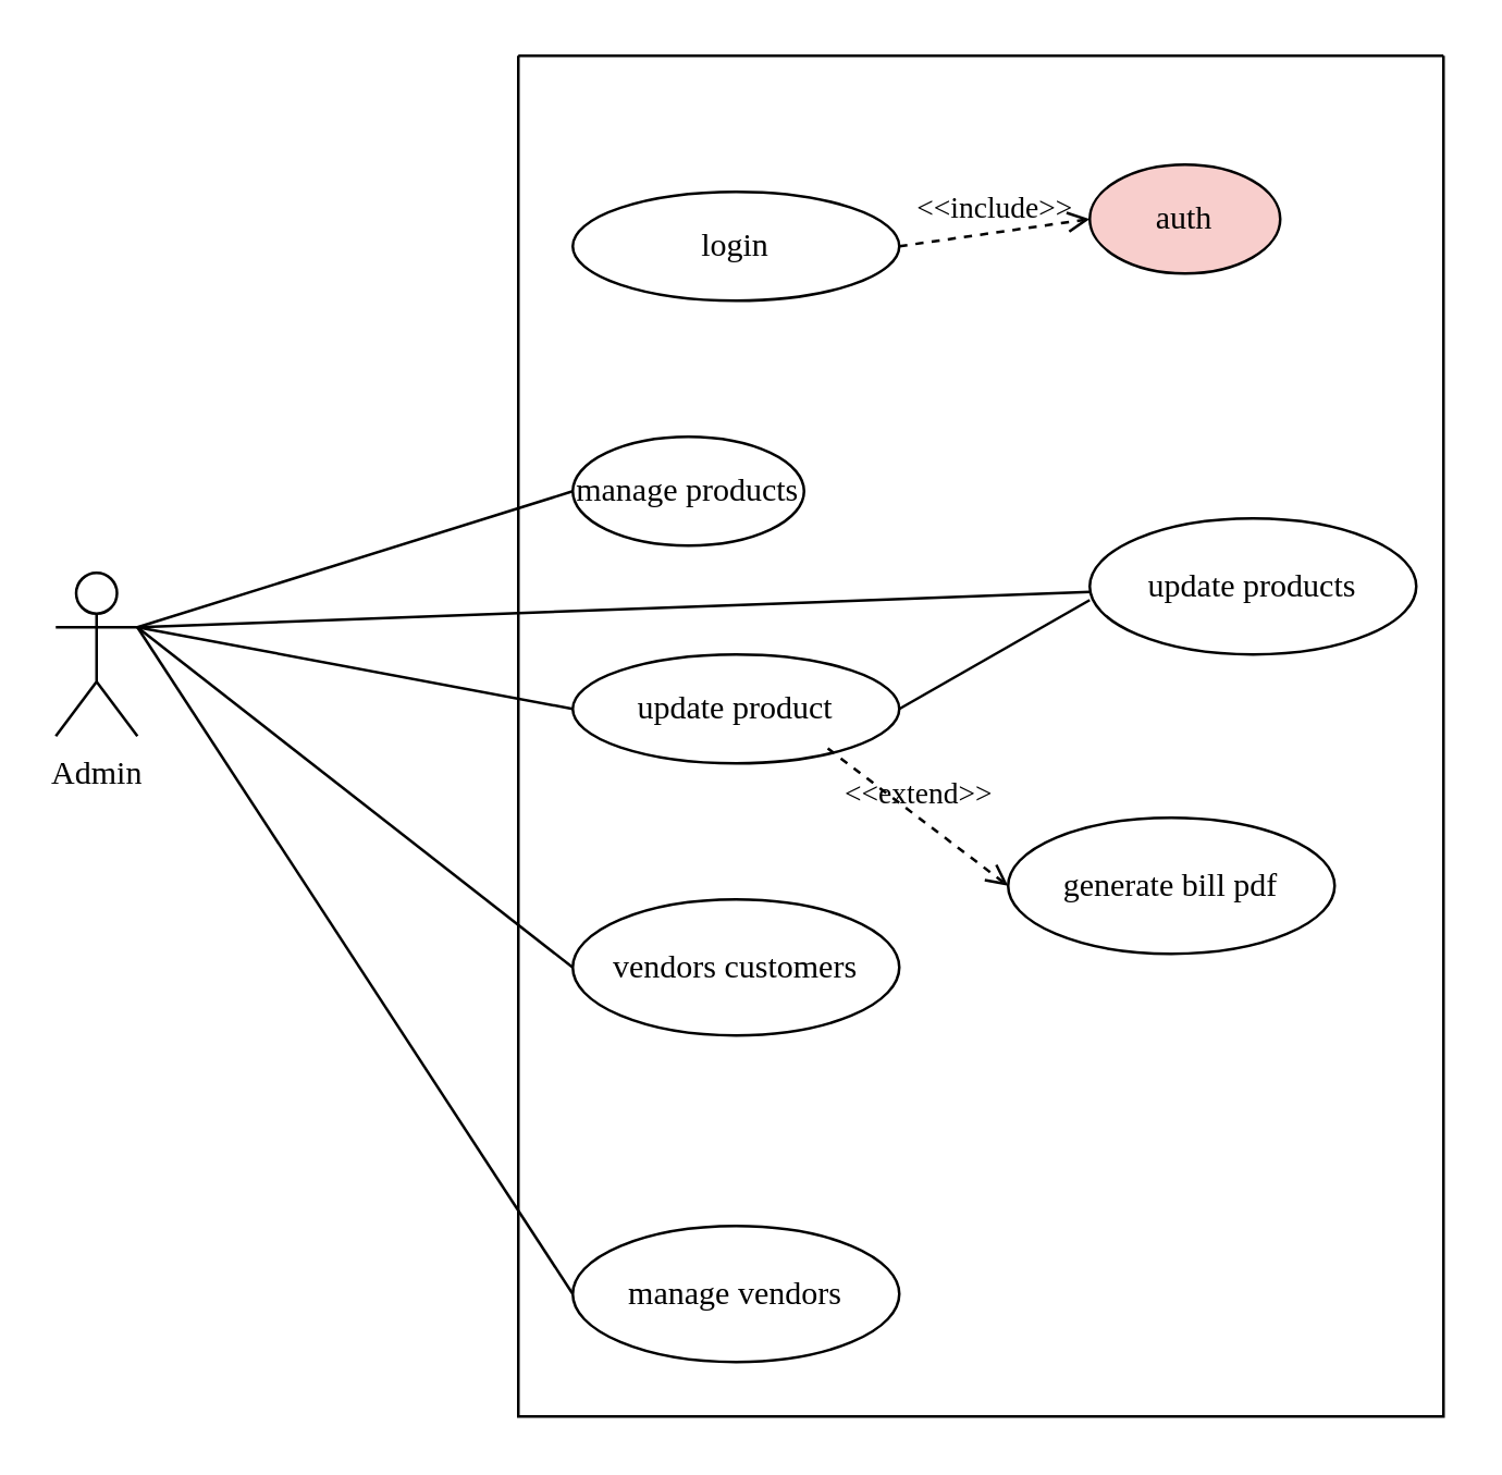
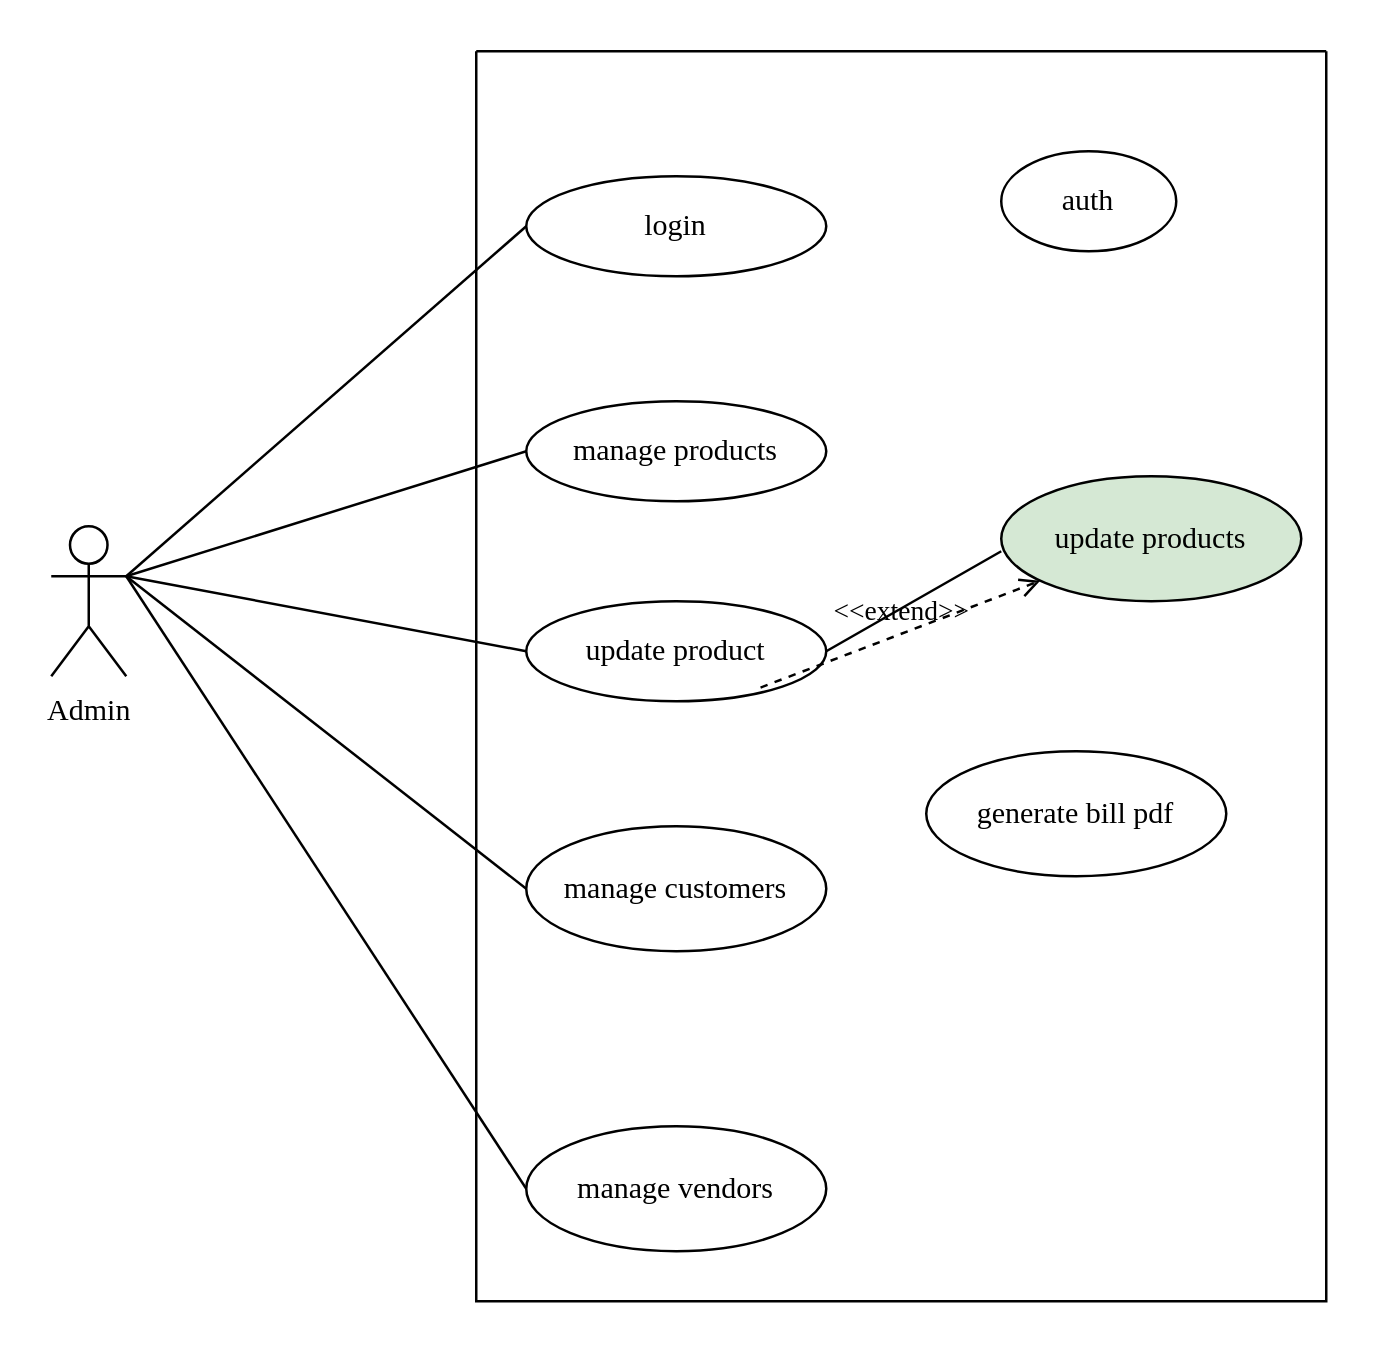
- <mxCell id="10" value="auth" style="ellipse;whiteSpace=wrap;html=1;fontFamily=Times New Roman;fillColor=#f8cecc;" vertex="1" parent="2"><mxGeometry x="210" y="40" width="70" height="40" as="geometry" /></mxCell>
+ <mxCell id="10" value="auth" style="ellipse;whiteSpace=wrap;html=1;fontFamily=Times New Roman;" vertex="1" parent="2"><mxGeometry x="210" y="40" width="70" height="40" as="geometry" /></mxCell>
- <mxCell id="11" value="&amp;lt;&amp;lt;include&amp;gt;&amp;gt;" style="html=1;verticalAlign=bottom;labelBackgroundColor=none;endArrow=open;endFill=0;dashed=1;rounded=0;exitX=1;exitY=0.5;exitDx=0;exitDy=0;entryX=0;entryY=0.5;entryDx=0;entryDy=0;fontFamily=Times New Roman;" edge="1" parent="2" source="3" target="10"><mxGeometry width="160" relative="1" as="geometry"><mxPoint x="130" y="130" as="sourcePoint" /><mxPoint x="290" y="130" as="targetPoint" /></mxGeometry></mxCell>
- <mxCell id="4" value="manage products" style="ellipse;whiteSpace=wrap;html=1;fontFamily=Times New Roman;" vertex="1" parent="2"><mxGeometry x="20" y="140" width="85" height="40" as="geometry" /></mxCell>
+ <mxCell id="4" value="manage products" style="ellipse;whiteSpace=wrap;html=1;fontFamily=Times New Roman;" vertex="1" parent="2"><mxGeometry x="20" y="140" width="120" height="40" as="geometry" /></mxCell>
- <mxCell id="9" value="update products" style="ellipse;whiteSpace=wrap;html=1;fontFamily=Times New Roman;" vertex="1" parent="2"><mxGeometry x="210" y="170" width="120" height="50" as="geometry" /></mxCell>
+ <mxCell id="9" value="update products" style="ellipse;whiteSpace=wrap;html=1;fontFamily=Times New Roman;fillColor=#d5e8d4;" vertex="1" parent="2"><mxGeometry x="210" y="170" width="120" height="50" as="geometry" /></mxCell>
- <mxCell id="17" value="" style="endArrow=none;html=1;rounded=0;exitX=1;exitY=0.333;exitDx=0;exitDy=0;exitPerimeter=0;fontFamily=Times New Roman;" edge="1" parent="1" source="14" target="9"><mxGeometry width="50" height="50" relative="1" as="geometry"><mxPoint x="330" y="200" as="sourcePoint" /><mxPoint x="380" y="150" as="targetPoint" /></mxGeometry></mxCell>
+ <mxCell id="17" value="" style="endArrow=none;html=1;rounded=0;exitX=1;exitY=0.333;exitDx=0;exitDy=0;exitPerimeter=0;entryX=0;entryY=0.5;entryDx=0;entryDy=0;fontFamily=Times New Roman;" edge="1" parent="1" source="14" target="3"><mxGeometry width="50" height="50" relative="1" as="geometry"><mxPoint x="330" y="200" as="sourcePoint" /><mxPoint x="380" y="150" as="targetPoint" /></mxGeometry></mxCell>
- <mxCell id="13" value="&amp;lt;&amp;lt;extend&amp;gt;&amp;gt;" style="html=1;verticalAlign=bottom;labelBackgroundColor=none;endArrow=open;endFill=0;dashed=1;rounded=0;entryX=0;entryY=0.5;entryDx=0;entryDy=0;exitX=0.781;exitY=0.863;exitDx=0;exitDy=0;exitPerimeter=0;fontFamily=Times New Roman;" edge="1" parent="2" source="7" target="8"><mxGeometry width="160" relative="1" as="geometry"><mxPoint x="90" y="260" as="sourcePoint" /><mxPoint x="250" y="260" as="targetPoint" /></mxGeometry></mxCell>
+ <mxCell id="13" value="&amp;lt;&amp;lt;extend&amp;gt;&amp;gt;" style="html=1;verticalAlign=bottom;labelBackgroundColor=none;endArrow=open;endFill=0;dashed=1;rounded=0;exitX=0.781;exitY=0.863;exitDx=0;exitDy=0;exitPerimeter=0;fontFamily=Times New Roman;" edge="1" parent="2" source="7" target="9"><mxGeometry width="160" relative="1" as="geometry"><mxPoint x="90" y="260" as="sourcePoint" /><mxPoint x="250" y="260" as="targetPoint" /></mxGeometry></mxCell>
- <mxCell id="6" value="vendors customers" style="ellipse;whiteSpace=wrap;html=1;fontFamily=Times New Roman;" vertex="1" parent="2"><mxGeometry x="20" y="310" width="120" height="50" as="geometry" /></mxCell>
+ <mxCell id="6" value="manage customers" style="ellipse;whiteSpace=wrap;html=1;fontFamily=Times New Roman;" vertex="1" parent="2"><mxGeometry x="20" y="310" width="120" height="50" as="geometry" /></mxCell>
